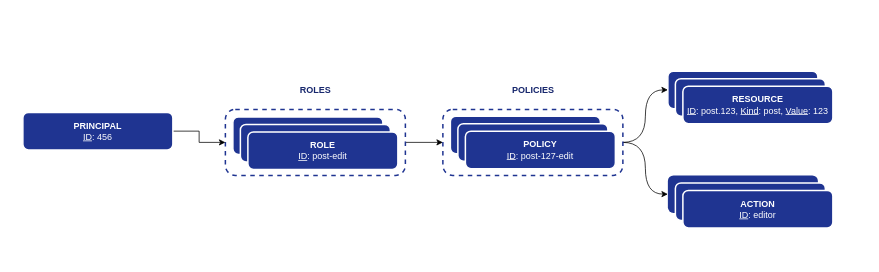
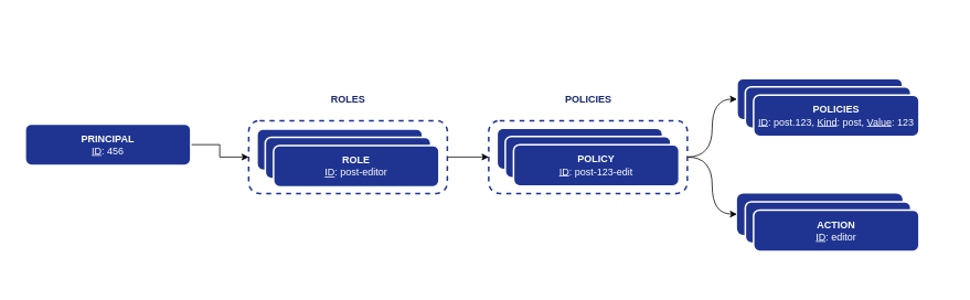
- <mxCell id="11" value="&lt;b&gt;RESOURCE&lt;/b&gt;&lt;br&gt;&lt;u&gt;ID&lt;/u&gt;: post.123, &lt;u&gt;Kind&lt;/u&gt;: post, &lt;u&gt;Value&lt;/u&gt;: 123" style="rounded=1;whiteSpace=wrap;html=1;fillColor=#1F3491;fontColor=#ffffff;strokeColor=#FFFFFF;strokeWidth=2;" parent="1" vertex="1"><mxGeometry x="910" y="114" width="200" height="50" as="geometry" /></mxCell>
+ <mxCell id="11" value="&lt;b&gt;POLICIES&lt;/b&gt;&lt;br&gt;&lt;u&gt;ID&lt;/u&gt;: post.123, &lt;u&gt;Kind&lt;/u&gt;: post, &lt;u&gt;Value&lt;/u&gt;: 123" style="rounded=1;whiteSpace=wrap;html=1;fillColor=#1F3491;fontColor=#ffffff;strokeColor=#FFFFFF;strokeWidth=2;" parent="1" vertex="1"><mxGeometry x="910" y="114" width="200" height="50" as="geometry" /></mxCell>
- <mxCell id="18" value="&lt;b&gt;ROLE&lt;/b&gt;&lt;br&gt;&lt;u&gt;ID&lt;/u&gt;: post-edit" style="rounded=1;whiteSpace=wrap;html=1;fillColor=#1F3491;fontColor=#ffffff;strokeColor=#FFFFFF;strokeWidth=2;" parent="1" vertex="1"><mxGeometry x="330" y="175" width="200" height="50" as="geometry" /></mxCell>
+ <mxCell id="18" value="&lt;b&gt;ROLE&lt;/b&gt;&lt;br&gt;&lt;u&gt;ID&lt;/u&gt;: post-editor" style="rounded=1;whiteSpace=wrap;html=1;fillColor=#1F3491;fontColor=#ffffff;strokeColor=#FFFFFF;strokeWidth=2;" parent="1" vertex="1"><mxGeometry x="330" y="175" width="200" height="50" as="geometry" /></mxCell>
- <mxCell id="21" value="&lt;b&gt;POLICY&lt;/b&gt;&lt;br&gt;&lt;u&gt;ID&lt;/u&gt;: post-127-edit" style="rounded=1;whiteSpace=wrap;html=1;fillColor=#1F3491;fontColor=#ffffff;strokeColor=#FFFFFF;strokeWidth=2;" parent="1" vertex="1"><mxGeometry x="620" y="174" width="200" height="50" as="geometry" /></mxCell>
+ <mxCell id="21" value="&lt;b&gt;POLICY&lt;/b&gt;&lt;br&gt;&lt;u&gt;ID&lt;/u&gt;: post-123-edit" style="rounded=1;whiteSpace=wrap;html=1;fillColor=#1F3491;fontColor=#ffffff;strokeColor=#FFFFFF;strokeWidth=2;" parent="1" vertex="1"><mxGeometry x="620" y="174" width="200" height="50" as="geometry" /></mxCell>
